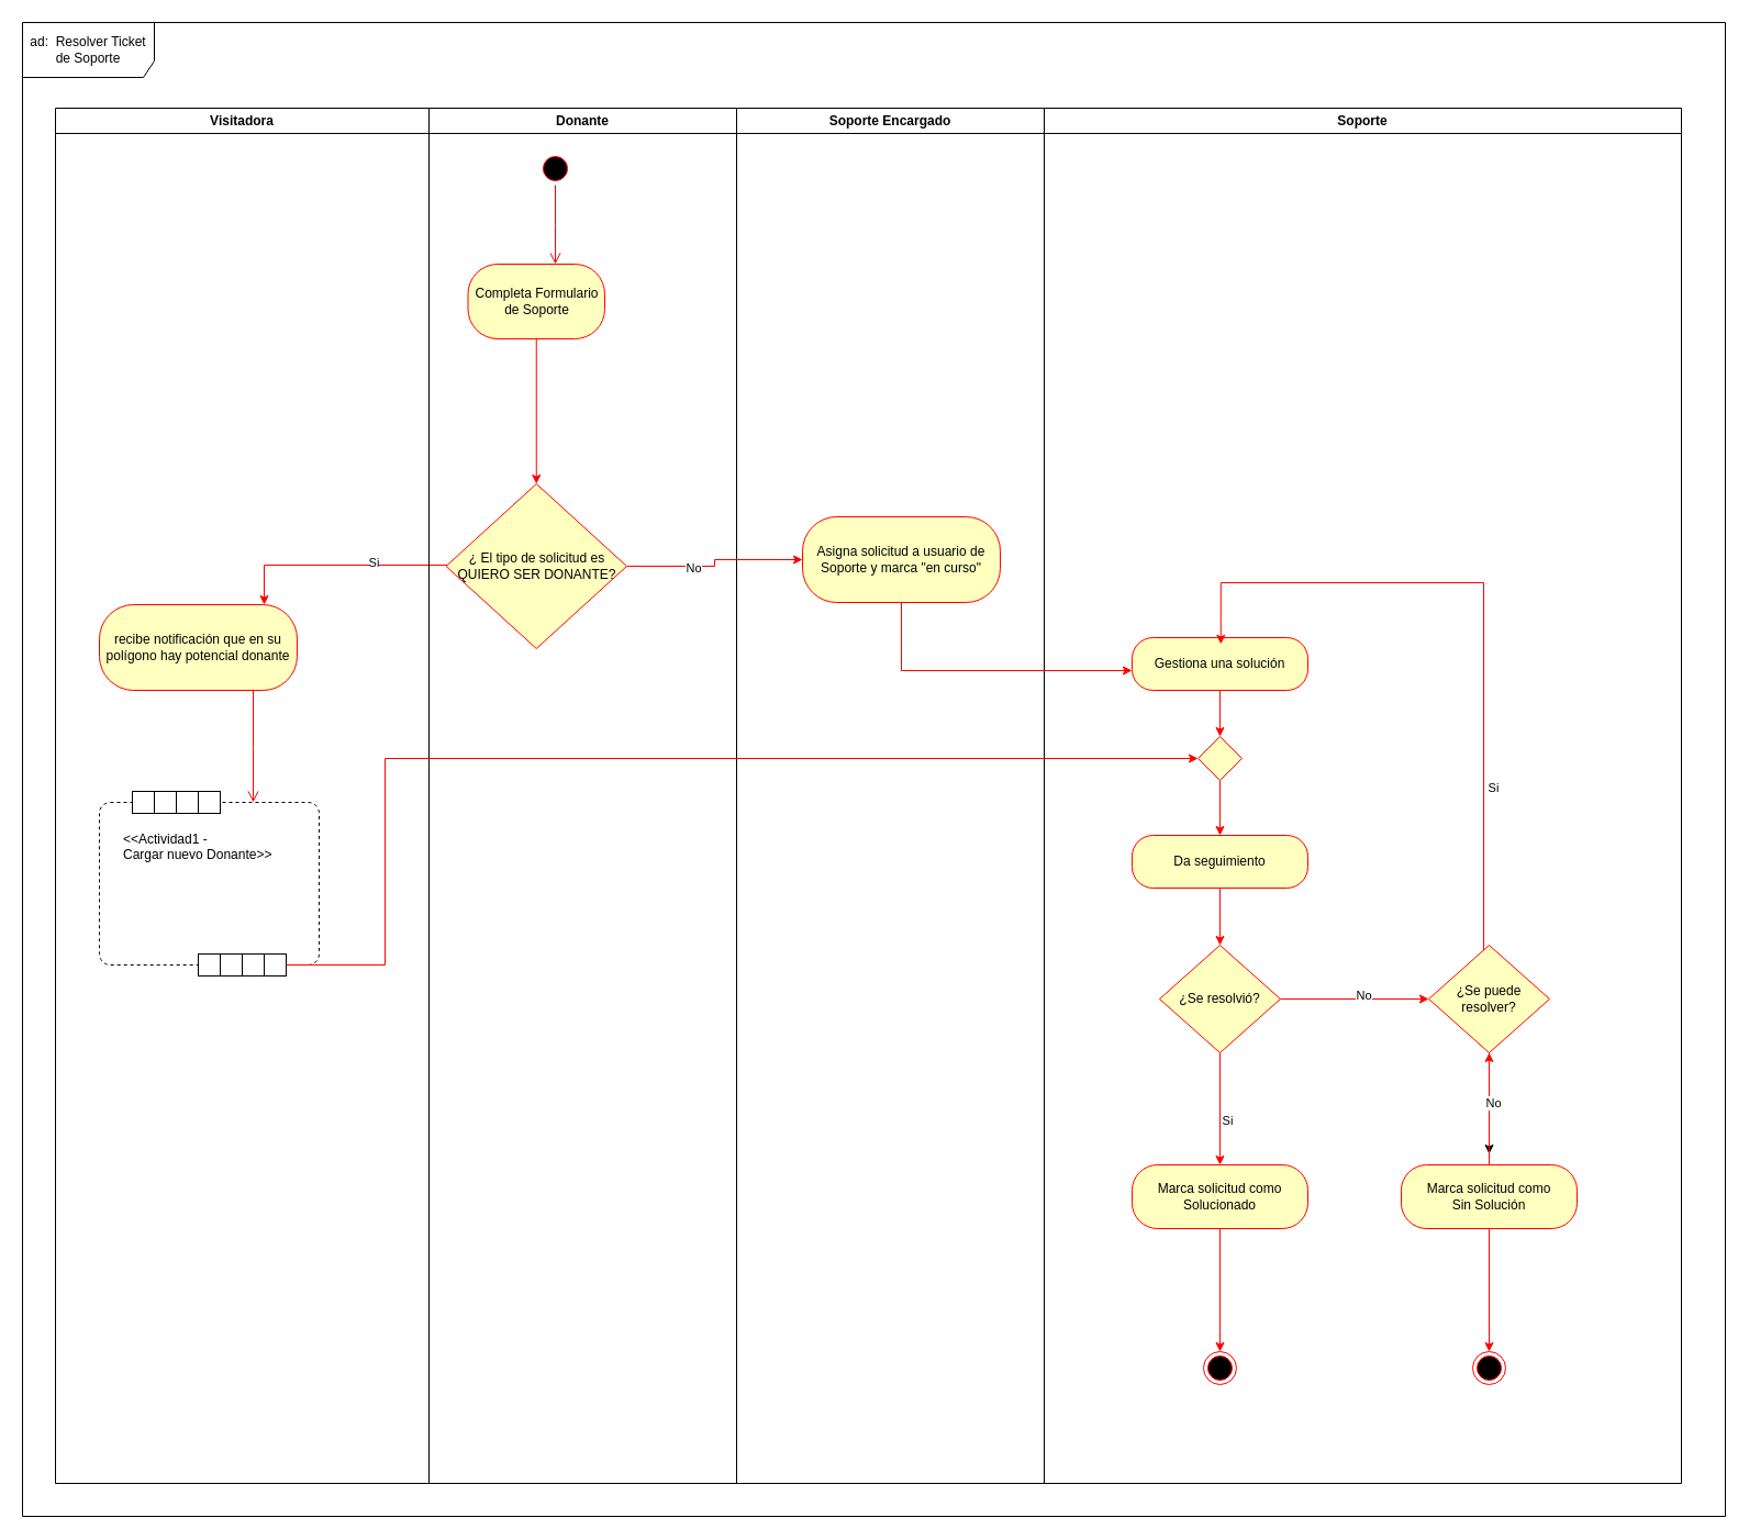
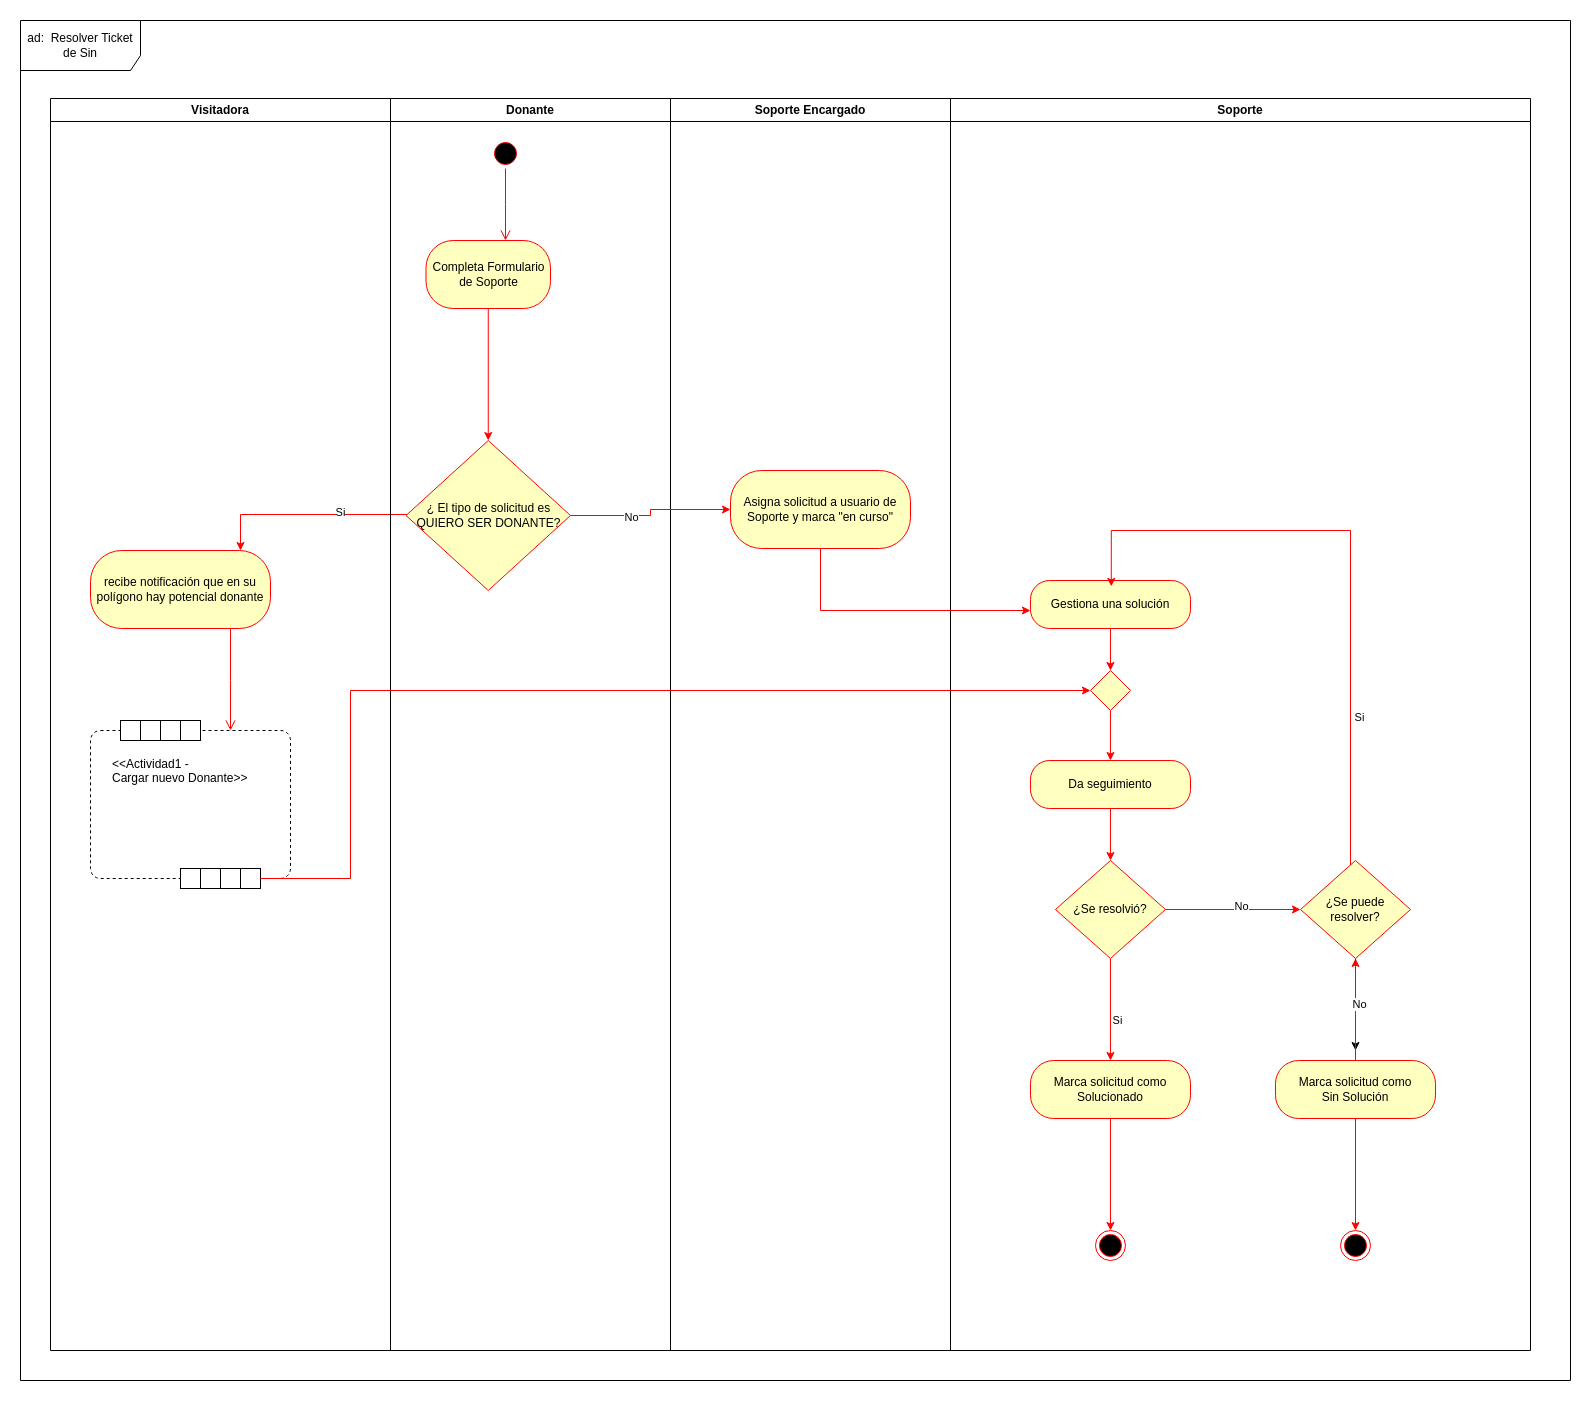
- <mxCell id="52" value="ad:&amp;nbsp; Resolver Ticket de Soporte" style="shape=umlFrame;whiteSpace=wrap;html=1;pointerEvents=0;width=120;height=50;" vertex="1" parent="1"><mxGeometry x="20" y="20" width="1550" height="1360" as="geometry" /></mxCell>
+ <mxCell id="52" value="ad:&amp;nbsp; Resolver Ticket de Sin" style="shape=umlFrame;whiteSpace=wrap;html=1;pointerEvents=0;width=120;height=50;" vertex="1" parent="1"><mxGeometry x="20" y="20" width="1550" height="1360" as="geometry" /></mxCell>
